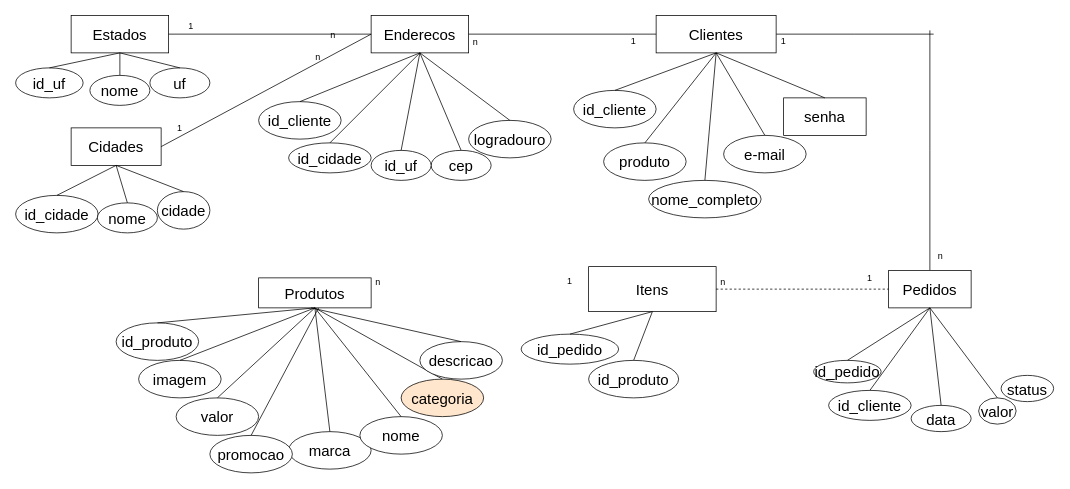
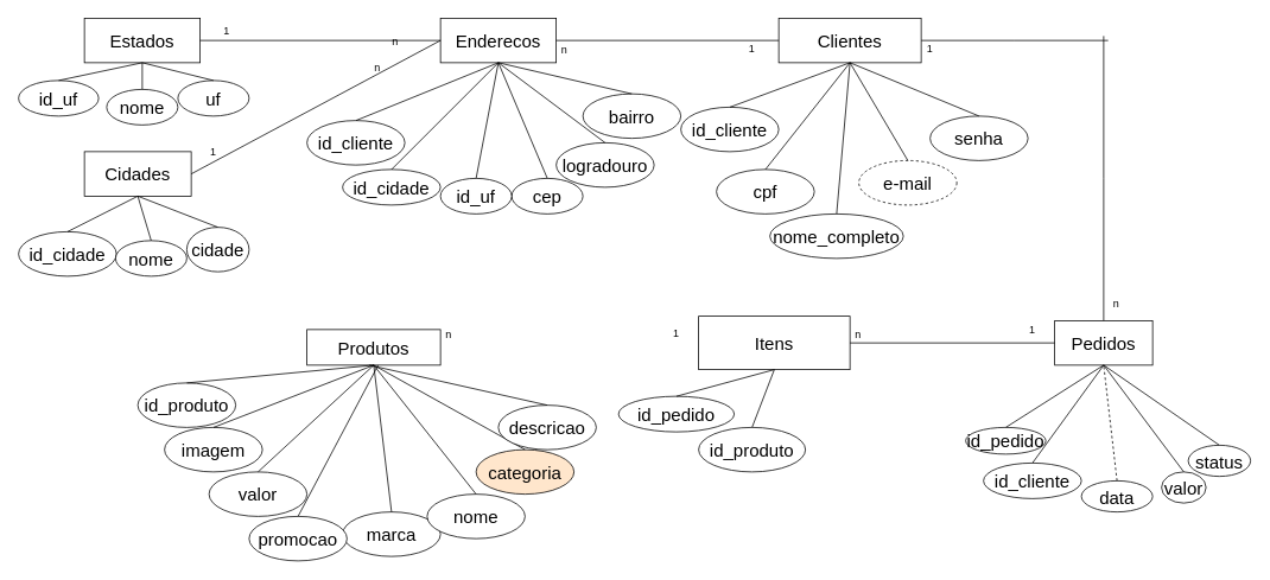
+ <mxCell id="48" value="" style="endArrow=none;html=1;rounded=0;fontSize=20;entryX=0.5;entryY=1;entryDx=0;entryDy=0;exitX=0.5;exitY=0;exitDx=0;exitDy=0;" parent="1" source="11" target="5" edge="1"><mxGeometry width="50" height="50" relative="1" as="geometry"><mxPoint x="384" y="535" as="sourcePoint" /><mxPoint x="434" y="485" as="targetPoint" /></mxGeometry></mxCell>
+ <mxCell id="11" value="bairro" style="ellipse;whiteSpace=wrap;html=1;fontSize=20;" parent="1" vertex="1"><mxGeometry x="654" y="105" width="110" height="50" as="geometry" /></mxCell>
- <mxCell id="9" value="senha" style="whiteSpace=wrap;html=1;fontSize=20;rounded=0;" parent="1" vertex="1"><mxGeometry x="1044" y="130" width="110" height="50" as="geometry" /></mxCell>
+ <mxCell id="9" value="senha" style="ellipse;whiteSpace=wrap;html=1;fontSize=20;" parent="1" vertex="1"><mxGeometry x="1044" y="130" width="110" height="50" as="geometry" /></mxCell>
- <mxCell id="6" value="e-mail" style="ellipse;whiteSpace=wrap;html=1;fontSize=20;" parent="1" vertex="1"><mxGeometry x="964" y="180" width="110" height="50" as="geometry" /></mxCell>
+ <mxCell id="6" value="e-mail" style="ellipse;whiteSpace=wrap;html=1;fontSize=20;dashed=1;" parent="1" vertex="1"><mxGeometry x="964" y="180" width="110" height="50" as="geometry" /></mxCell>
- <mxCell id="7" value="produto" style="ellipse;whiteSpace=wrap;html=1;fontSize=20;" parent="1" vertex="1"><mxGeometry x="804" y="190" width="110" height="50" as="geometry" /></mxCell>
+ <mxCell id="7" value="cpf" style="ellipse;whiteSpace=wrap;html=1;fontSize=20;" parent="1" vertex="1"><mxGeometry x="804" y="190" width="110" height="50" as="geometry" /></mxCell>
- <mxCell id="67" value="" style="endArrow=none;html=1;rounded=0;exitX=1;exitY=0.5;exitDx=0;exitDy=0;entryX=0;entryY=0.5;entryDx=0;entryDy=0;dashed=1;" parent="1" source="36" target="31" edge="1"><mxGeometry width="50" height="50" relative="1" as="geometry"><mxPoint x="994" y="420" as="sourcePoint" /><mxPoint x="1044" y="370" as="targetPoint" /></mxGeometry></mxCell>
+ <mxCell id="67" value="" style="endArrow=none;html=1;rounded=0;exitX=1;exitY=0.5;exitDx=0;exitDy=0;entryX=0;entryY=0.5;entryDx=0;entryDy=0;" parent="1" source="36" target="31" edge="1"><mxGeometry width="50" height="50" relative="1" as="geometry"><mxPoint x="994" y="420" as="sourcePoint" /><mxPoint x="1044" y="370" as="targetPoint" /></mxGeometry></mxCell>
+ <mxCell id="66" value="" style="endArrow=none;html=1;rounded=0;exitX=0.5;exitY=0;exitDx=0;exitDy=0;entryX=0.5;entryY=1;entryDx=0;entryDy=0;" parent="1" source="65" target="31" edge="1"><mxGeometry width="50" height="50" relative="1" as="geometry"><mxPoint x="1294" y="590" as="sourcePoint" /><mxPoint x="1204" y="420" as="targetPoint" /></mxGeometry></mxCell>
- <mxCell id="61" value="" style="endArrow=none;html=1;rounded=0;fontSize=20;entryX=0.5;entryY=1;entryDx=0;entryDy=0;exitX=0.5;exitY=0;exitDx=0;exitDy=0;" parent="1" source="33" target="31" edge="1"><mxGeometry width="50" height="50" relative="1" as="geometry"><mxPoint x="1184" y="665" as="sourcePoint" /><mxPoint x="1234" y="615" as="targetPoint" /></mxGeometry></mxCell>
+ <mxCell id="61" value="" style="endArrow=none;html=1;rounded=0;fontSize=20;entryX=0.5;entryY=1;entryDx=0;entryDy=0;exitX=0.5;exitY=0;exitDx=0;exitDy=0;dashed=1;" parent="1" source="33" target="31" edge="1"><mxGeometry width="50" height="50" relative="1" as="geometry"><mxPoint x="1184" y="665" as="sourcePoint" /><mxPoint x="1234" y="615" as="targetPoint" /></mxGeometry></mxCell>
